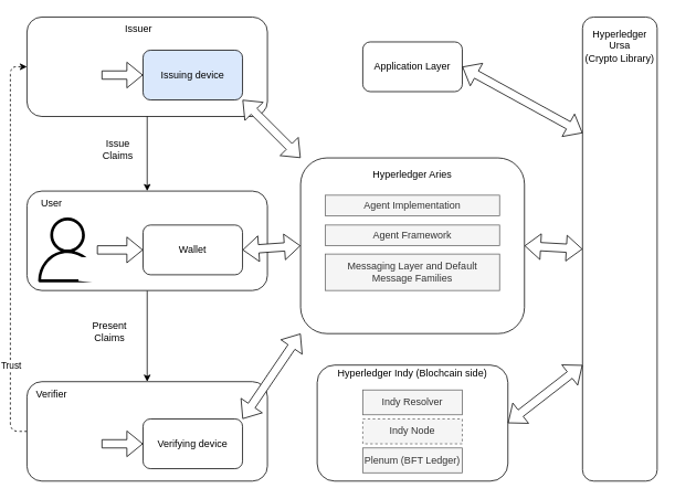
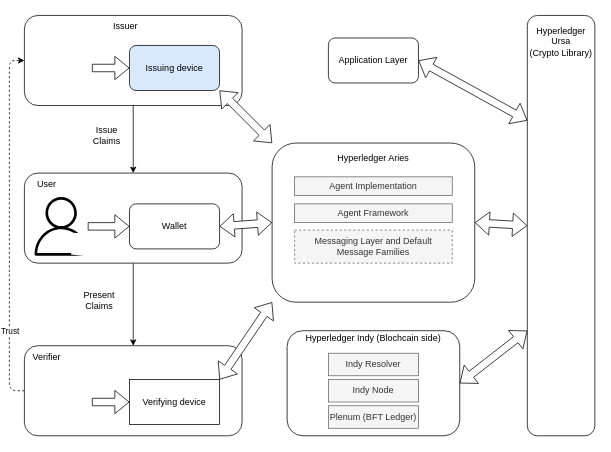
- <mxCell id="42" value="Messaging Layer and Default Message Families" style="rounded=0;whiteSpace=wrap;html=1;sketch=0;fillColor=#f5f5f5;strokeColor=#666666;fontColor=#333333;" vertex="1" parent="1"><mxGeometry x="380" y="306" width="210" height="44" as="geometry" /></mxCell>
+ <mxCell id="42" value="Messaging Layer and Default Message Families" style="rounded=0;whiteSpace=wrap;html=1;sketch=0;fillColor=#f5f5f5;strokeColor=#666666;fontColor=#333333;dashed=1;" vertex="1" parent="1"><mxGeometry x="380" y="306" width="210" height="44" as="geometry" /></mxCell>
- <mxCell id="16" value="Indy Node" style="rounded=0;whiteSpace=wrap;html=1;fillColor=#f5f5f5;strokeColor=#666666;fontColor=#333333;dashed=1;" vertex="1" parent="1"><mxGeometry x="425" y="505" width="120" height="30" as="geometry" /></mxCell>
+ <mxCell id="16" value="Indy Node" style="rounded=0;whiteSpace=wrap;html=1;fillColor=#f5f5f5;strokeColor=#666666;fontColor=#333333;" vertex="1" parent="1"><mxGeometry x="425" y="505" width="120" height="30" as="geometry" /></mxCell>
- <mxCell id="24" value="Verifying device" style="rounded=1;whiteSpace=wrap;html=1;" vertex="1" parent="1"><mxGeometry x="160" y="505" width="120" height="60" as="geometry" /></mxCell>
+ <mxCell id="24" value="Verifying device" style="whiteSpace=wrap;html=1;rounded=0;" vertex="1" parent="1"><mxGeometry x="160" y="505" width="120" height="60" as="geometry" /></mxCell>
